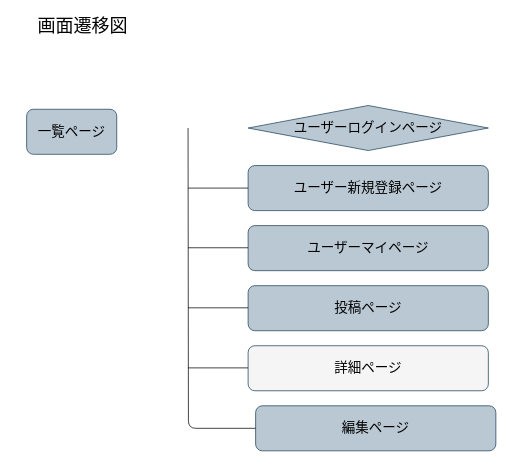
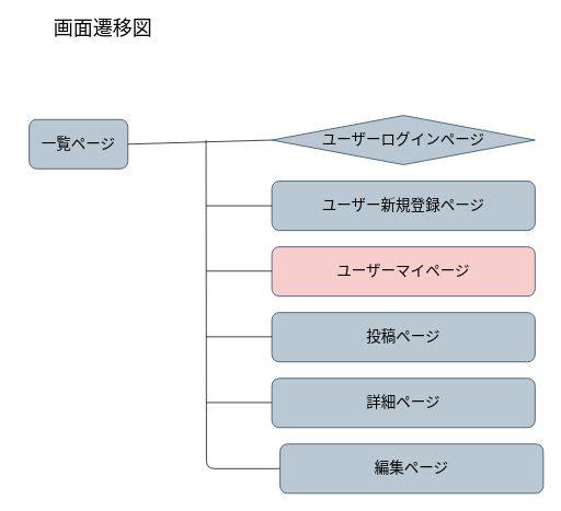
- <mxCell id="3" value="画面遷移図" style="text;html=1;strokeColor=none;fillColor=none;align=center;verticalAlign=middle;whiteSpace=wrap;rounded=0;fontSize=24;fontColor=#000000;" parent="1" vertex="1"><mxGeometry x="20" y="20" width="180" height="30" as="geometry" /></mxCell>
+ <mxCell id="3" value="画面遷移図" style="text;html=1;strokeColor=none;fillColor=none;align=center;verticalAlign=middle;whiteSpace=wrap;rounded=0;fontSize=24;fontColor=#000000;" parent="1" vertex="1"><mxGeometry x="35" y="20" width="180" height="30" as="geometry" /></mxCell>
+ <mxCell id="10" value="" style="endArrow=none;html=1;fontSize=18;exitX=1;exitY=0.5;exitDx=0;exitDy=0;entryX=0;entryY=0.5;entryDx=0;entryDy=0;strokeColor=#0a0a0a;" parent="1" source="2" target="4" edge="1"><mxGeometry width="50" height="50" relative="1" as="geometry"><mxPoint x="220" y="210" as="sourcePoint" /><mxPoint x="270" y="160" as="targetPoint" /></mxGeometry></mxCell>
- <mxCell id="6" value="ユーザーマイページ" style="rounded=1;whiteSpace=wrap;html=1;fontSize=18;fillColor=#bac8d3;strokeColor=#23445d;fontColor=#000000;" parent="1" vertex="1"><mxGeometry x="330" y="300" width="320" height="60" as="geometry" /></mxCell>
+ <mxCell id="6" value="ユーザーマイページ" style="rounded=1;whiteSpace=wrap;html=1;fontSize=18;fillColor=#f8cecc;strokeColor=#23445d;fontColor=#000000;" parent="1" vertex="1"><mxGeometry x="330" y="300" width="320" height="60" as="geometry" /></mxCell>
- <mxCell id="8" value="詳細ページ" style="rounded=1;whiteSpace=wrap;html=1;fontSize=18;fillColor=#f5f5f5;strokeColor=#23445d;fontColor=#000000;" parent="1" vertex="1"><mxGeometry x="330" y="460" width="320" height="60" as="geometry" /></mxCell>
+ <mxCell id="8" value="詳細ページ" style="rounded=1;whiteSpace=wrap;html=1;fontSize=18;fillColor=#bac8d3;strokeColor=#23445d;fontColor=#000000;" parent="1" vertex="1"><mxGeometry x="330" y="460" width="320" height="60" as="geometry" /></mxCell>
